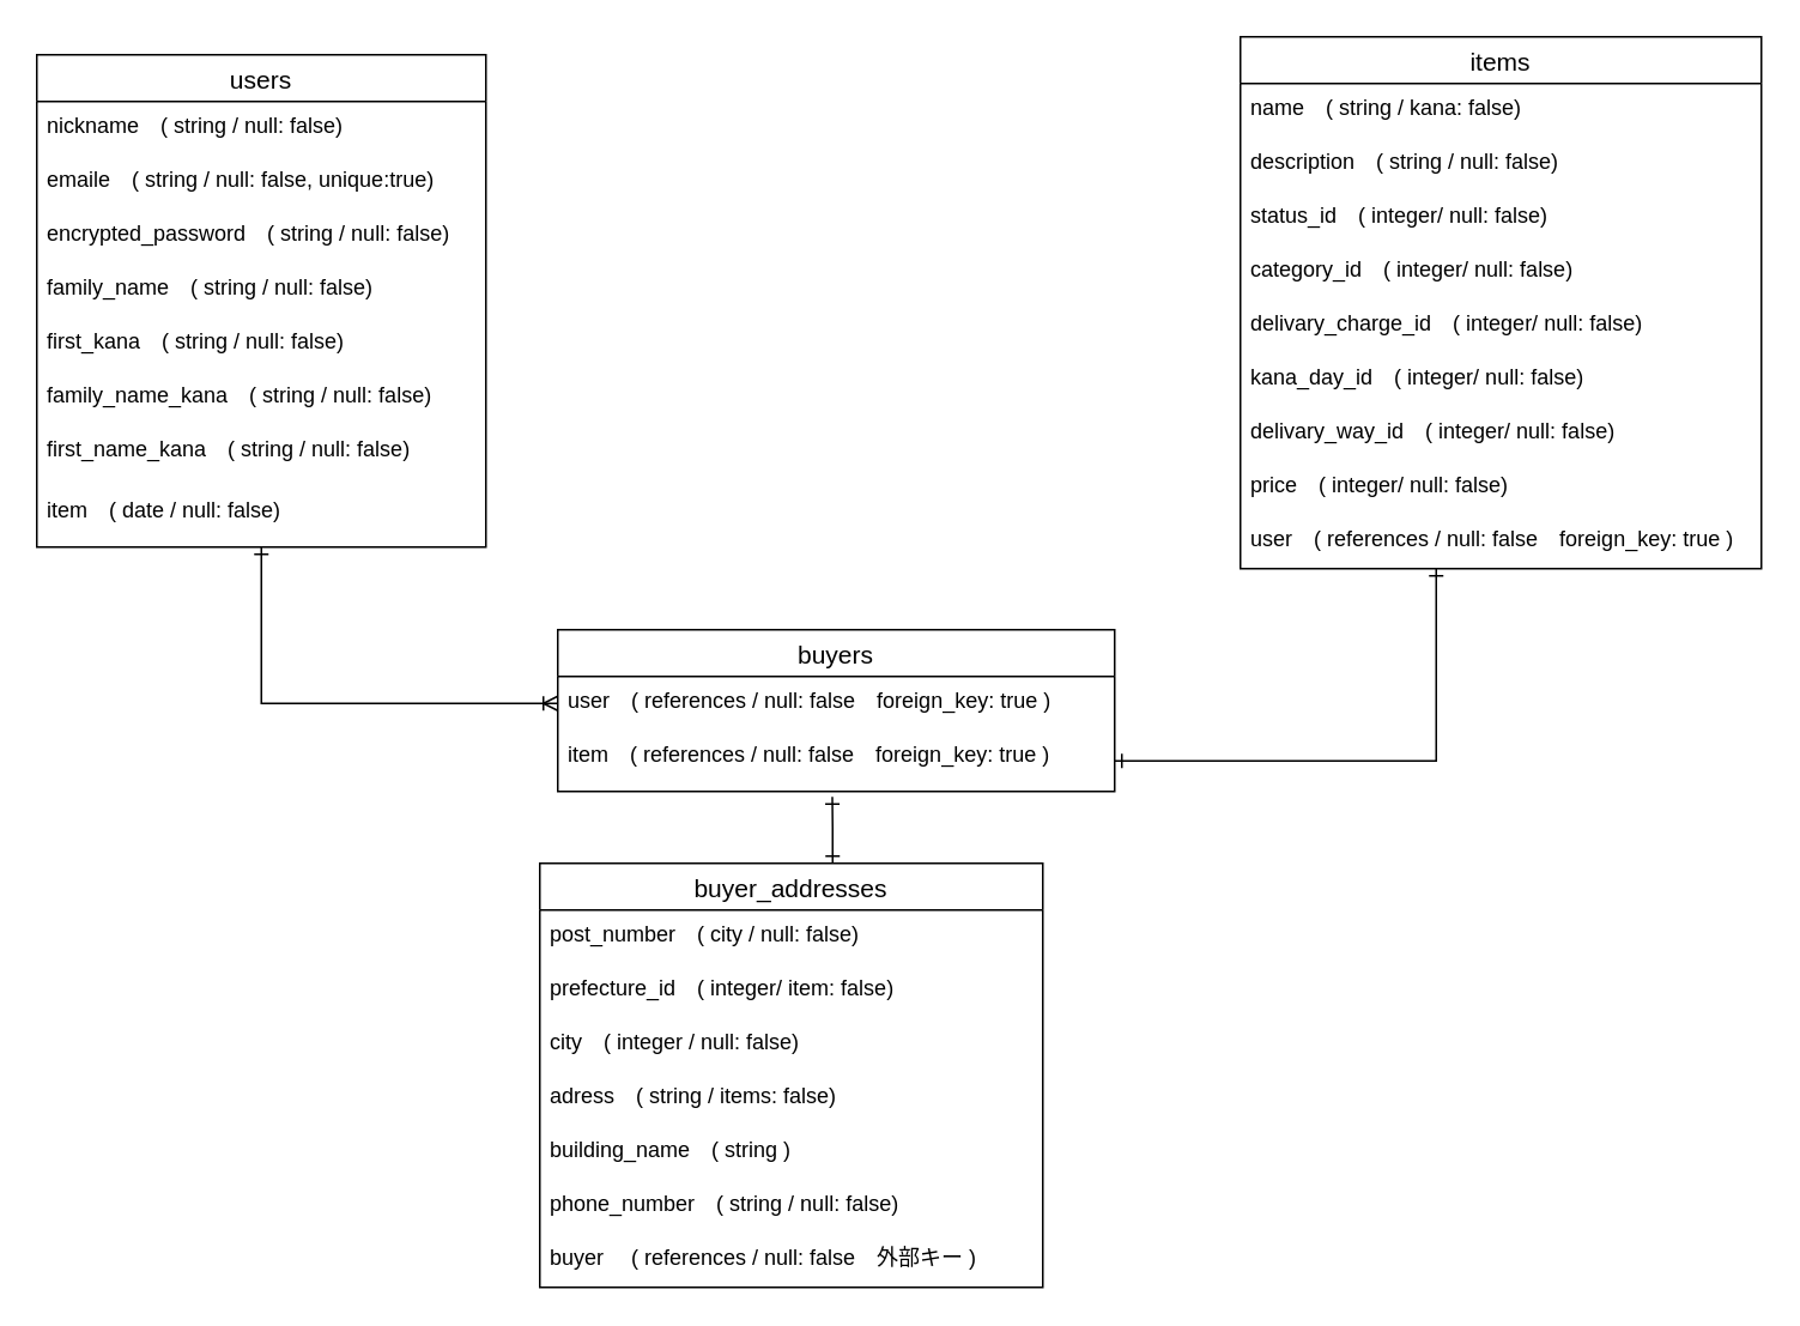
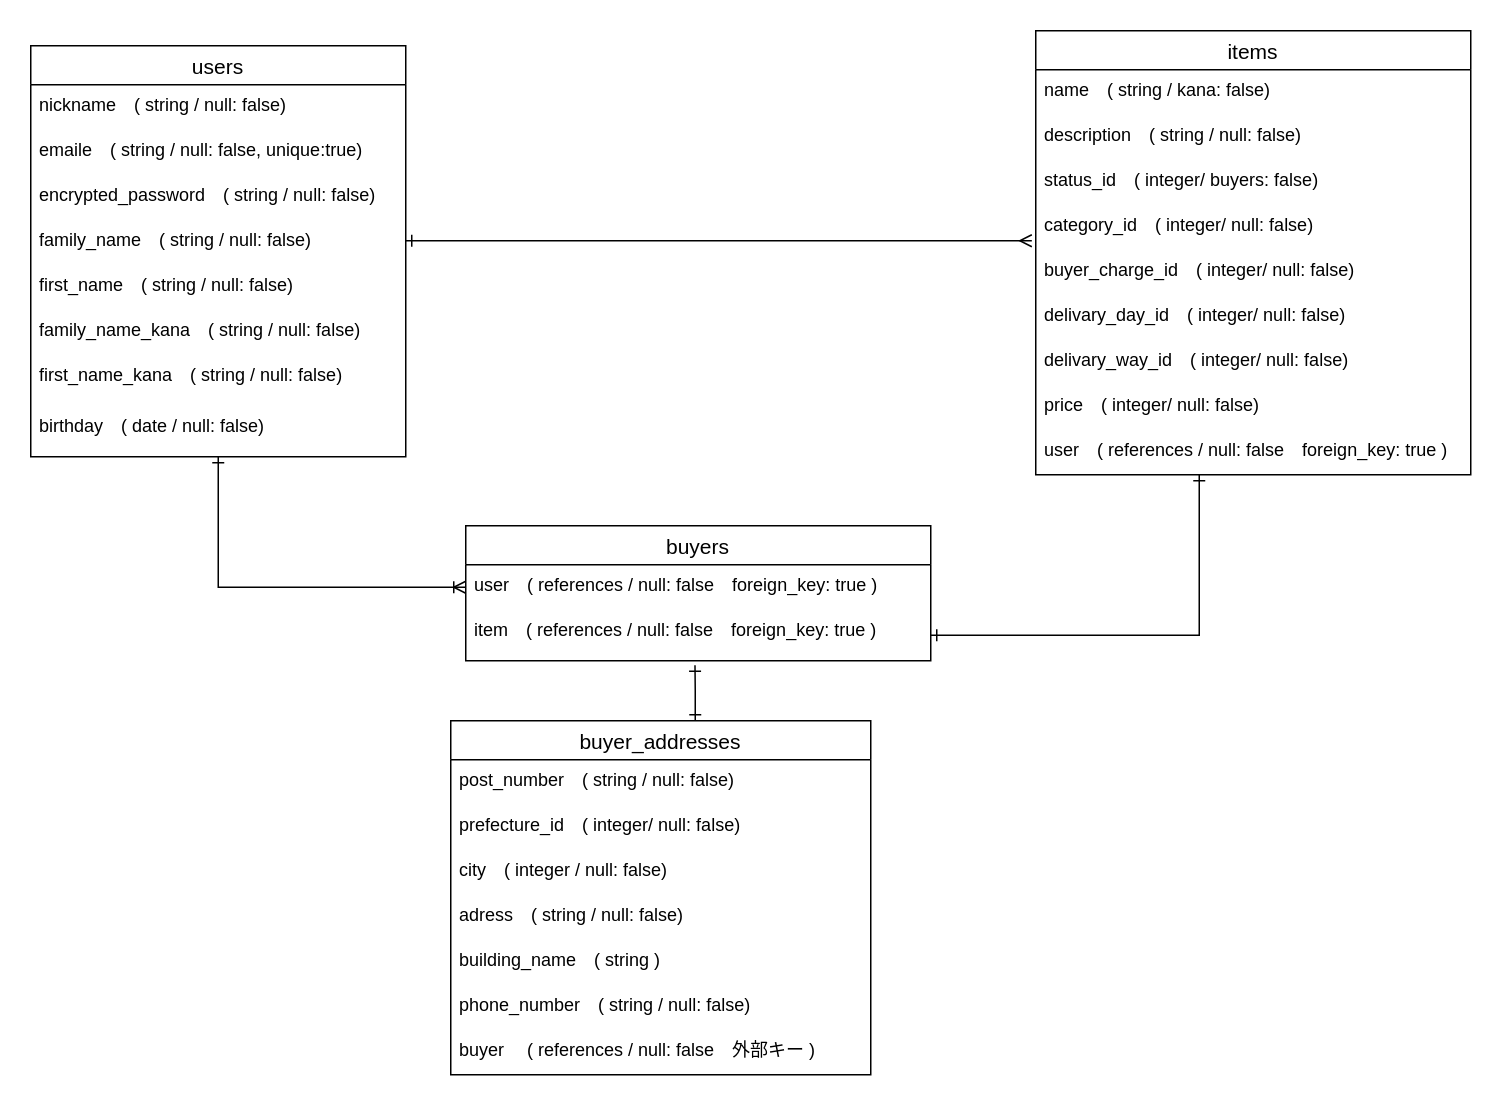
- <mxCell id="17" value="status_id　( integer/ null: false)" style="text;strokeColor=none;fillColor=none;spacingLeft=4;spacingRight=4;overflow=hidden;rotatable=0;points=[[0,0.5],[1,0.5]];portConstraint=eastwest;fontSize=12;" parent="14" vertex="1"><mxGeometry y="86" width="290" height="30" as="geometry" /></mxCell>
+ <mxCell id="17" value="status_id　( integer/ buyers: false)" style="text;strokeColor=none;fillColor=none;spacingLeft=4;spacingRight=4;overflow=hidden;rotatable=0;points=[[0,0.5],[1,0.5]];portConstraint=eastwest;fontSize=12;" parent="14" vertex="1"><mxGeometry y="86" width="290" height="30" as="geometry" /></mxCell>
+ <mxCell id="2" style="edgeStyle=orthogonalEdgeStyle;rounded=0;orthogonalLoop=1;jettySize=auto;html=1;fontSize=14;endArrow=ERmany;endFill=0;entryX=-0.009;entryY=0.8;entryDx=0;entryDy=0;entryPerimeter=0;startArrow=ERone;startFill=0;" parent="1" source="4" target="18" edge="1"><mxGeometry relative="1" as="geometry"><mxPoint x="840" y="148" as="targetPoint" /><Array as="points"><mxPoint x="320" y="160" /><mxPoint x="320" y="160" /></Array></mxGeometry></mxCell>
- <mxCell id="19" value="delivary_charge_id　( integer/ null: false)&#10;　" style="text;strokeColor=none;fillColor=none;spacingLeft=4;spacingRight=4;overflow=hidden;rotatable=0;points=[[0,0.5],[1,0.5]];portConstraint=eastwest;fontSize=12;" parent="14" vertex="1"><mxGeometry y="146" width="290" height="30" as="geometry" /></mxCell>
+ <mxCell id="19" value="buyer_charge_id　( integer/ null: false)&#10;　" style="text;strokeColor=none;fillColor=none;spacingLeft=4;spacingRight=4;overflow=hidden;rotatable=0;points=[[0,0.5],[1,0.5]];portConstraint=eastwest;fontSize=12;" parent="14" vertex="1"><mxGeometry y="146" width="290" height="30" as="geometry" /></mxCell>
- <mxCell id="9" value="first_kana　( string / null: false)" style="text;strokeColor=none;fillColor=none;spacingLeft=4;spacingRight=4;overflow=hidden;rotatable=0;points=[[0,0.5],[1,0.5]];portConstraint=eastwest;fontSize=12;" parent="4" vertex="1"><mxGeometry y="146" width="250" height="30" as="geometry" /></mxCell>
+ <mxCell id="9" value="first_name　( string / null: false)" style="text;strokeColor=none;fillColor=none;spacingLeft=4;spacingRight=4;overflow=hidden;rotatable=0;points=[[0,0.5],[1,0.5]];portConstraint=eastwest;fontSize=12;" parent="4" vertex="1"><mxGeometry y="146" width="250" height="30" as="geometry" /></mxCell>
- <mxCell id="20" value="kana_day_id　( integer/ null: false)&#10;" style="text;strokeColor=none;fillColor=none;spacingLeft=4;spacingRight=4;overflow=hidden;rotatable=0;points=[[0,0.5],[1,0.5]];portConstraint=eastwest;fontSize=12;" parent="14" vertex="1"><mxGeometry y="176" width="290" height="30" as="geometry" /></mxCell>
+ <mxCell id="20" value="delivary_day_id　( integer/ null: false)&#10;" style="text;strokeColor=none;fillColor=none;spacingLeft=4;spacingRight=4;overflow=hidden;rotatable=0;points=[[0,0.5],[1,0.5]];portConstraint=eastwest;fontSize=12;" parent="14" vertex="1"><mxGeometry y="176" width="290" height="30" as="geometry" /></mxCell>
- <mxCell id="12" value="item　( date / null: false)" style="text;strokeColor=none;fillColor=none;spacingLeft=4;spacingRight=4;overflow=hidden;rotatable=0;points=[[0,0.5],[1,0.5]];portConstraint=eastwest;fontSize=12;" vertex="1" parent="4"><mxGeometry y="240" width="250" height="34" as="geometry" /></mxCell>
+ <mxCell id="12" value="birthday　( date / null: false)" style="text;strokeColor=none;fillColor=none;spacingLeft=4;spacingRight=4;overflow=hidden;rotatable=0;points=[[0,0.5],[1,0.5]];portConstraint=eastwest;fontSize=12;" vertex="1" parent="4"><mxGeometry y="240" width="250" height="34" as="geometry" /></mxCell>
- <mxCell id="26" value="post_number　( city / null: false)" style="text;strokeColor=none;fillColor=none;spacingLeft=4;spacingRight=4;overflow=hidden;rotatable=0;points=[[0,0.5],[1,0.5]];portConstraint=eastwest;fontSize=12;" parent="25" vertex="1"><mxGeometry y="26" width="280" height="30" as="geometry" /></mxCell>
+ <mxCell id="26" value="post_number　( string / null: false)" style="text;strokeColor=none;fillColor=none;spacingLeft=4;spacingRight=4;overflow=hidden;rotatable=0;points=[[0,0.5],[1,0.5]];portConstraint=eastwest;fontSize=12;" parent="25" vertex="1"><mxGeometry y="26" width="280" height="30" as="geometry" /></mxCell>
- <mxCell id="27" value="prefecture_id　( integer/ item: false)" style="text;strokeColor=none;fillColor=none;spacingLeft=4;spacingRight=4;overflow=hidden;rotatable=0;points=[[0,0.5],[1,0.5]];portConstraint=eastwest;fontSize=12;" parent="25" vertex="1"><mxGeometry y="56" width="280" height="30" as="geometry" /></mxCell>
+ <mxCell id="27" value="prefecture_id　( integer/ null: false)" style="text;strokeColor=none;fillColor=none;spacingLeft=4;spacingRight=4;overflow=hidden;rotatable=0;points=[[0,0.5],[1,0.5]];portConstraint=eastwest;fontSize=12;" parent="25" vertex="1"><mxGeometry y="56" width="280" height="30" as="geometry" /></mxCell>
- <mxCell id="29" value="adress　( string / items: false)" style="text;strokeColor=none;fillColor=none;spacingLeft=4;spacingRight=4;overflow=hidden;rotatable=0;points=[[0,0.5],[1,0.5]];portConstraint=eastwest;fontSize=12;" parent="25" vertex="1"><mxGeometry y="116" width="280" height="30" as="geometry" /></mxCell>
+ <mxCell id="29" value="adress　( string / null: false)" style="text;strokeColor=none;fillColor=none;spacingLeft=4;spacingRight=4;overflow=hidden;rotatable=0;points=[[0,0.5],[1,0.5]];portConstraint=eastwest;fontSize=12;" parent="25" vertex="1"><mxGeometry y="116" width="280" height="30" as="geometry" /></mxCell>
